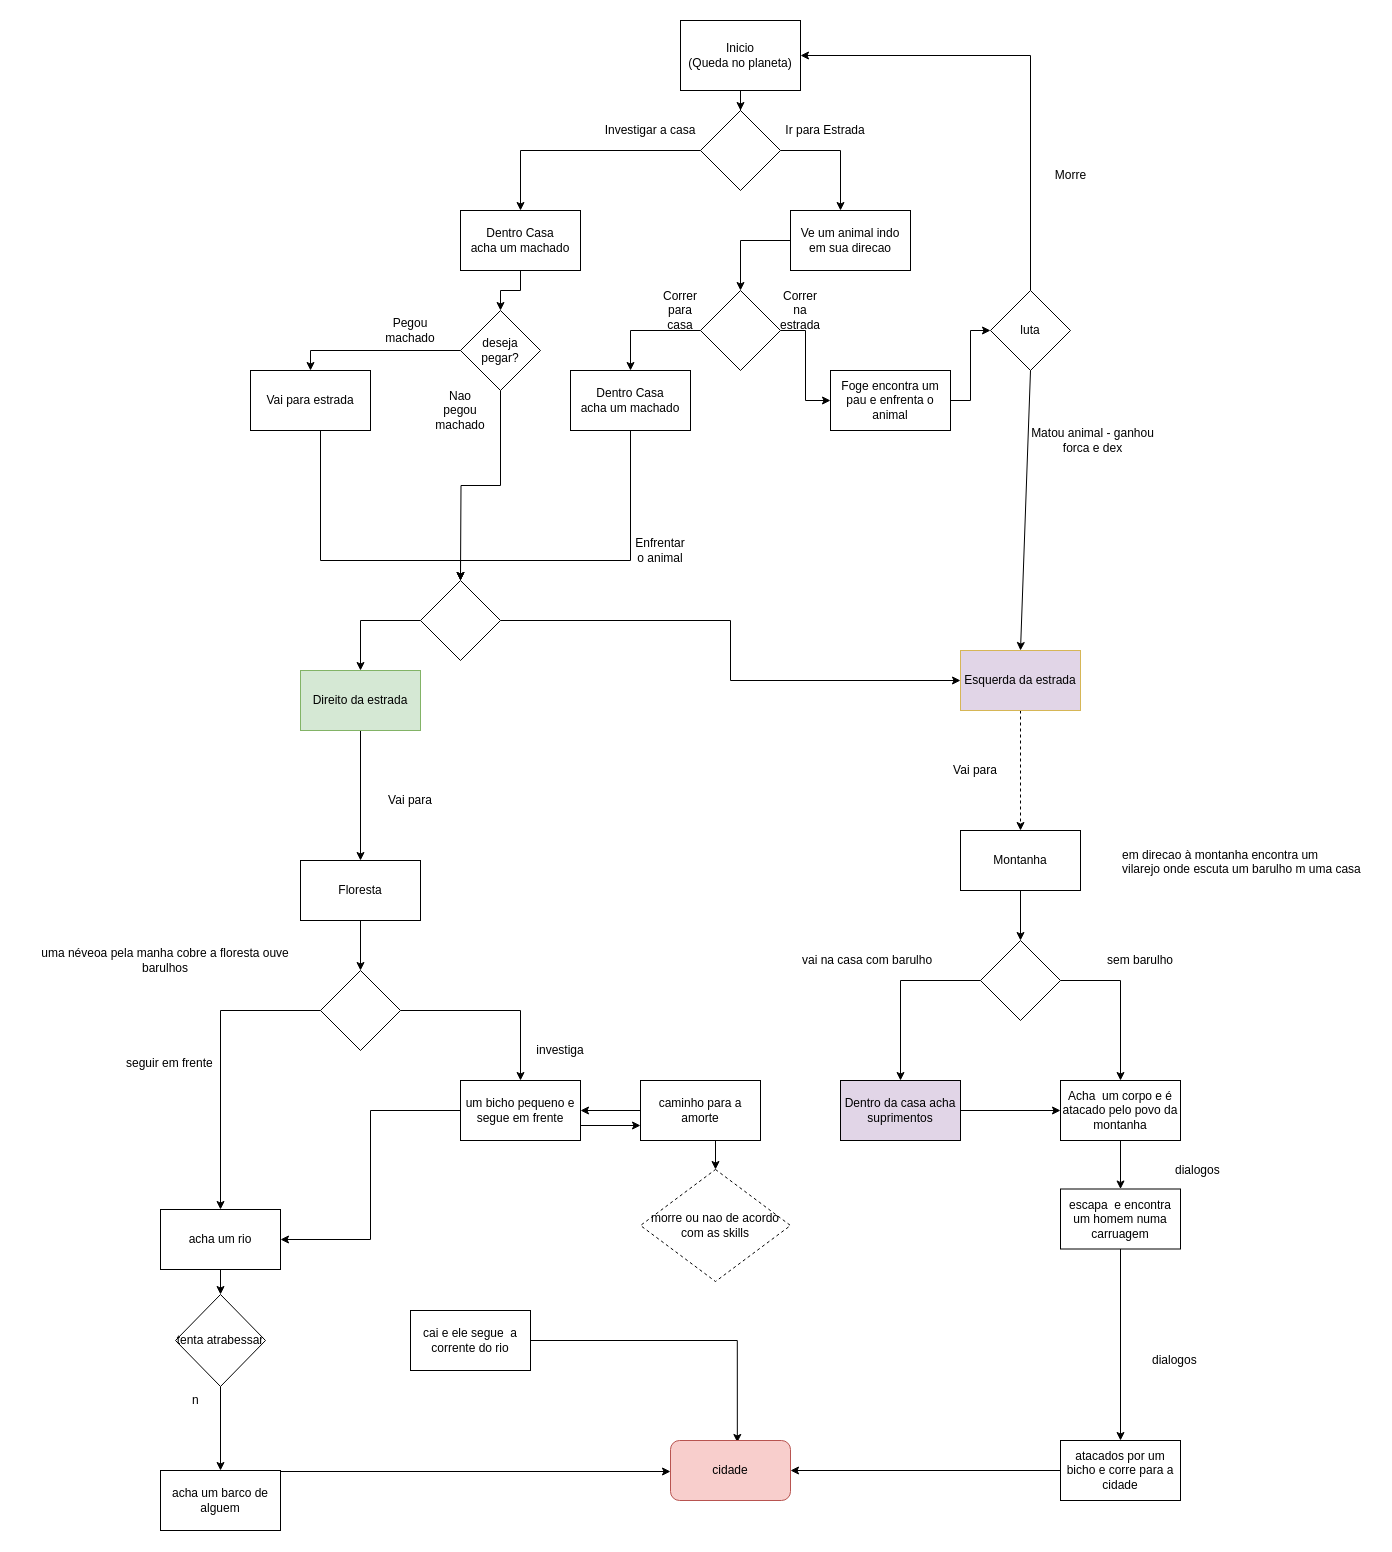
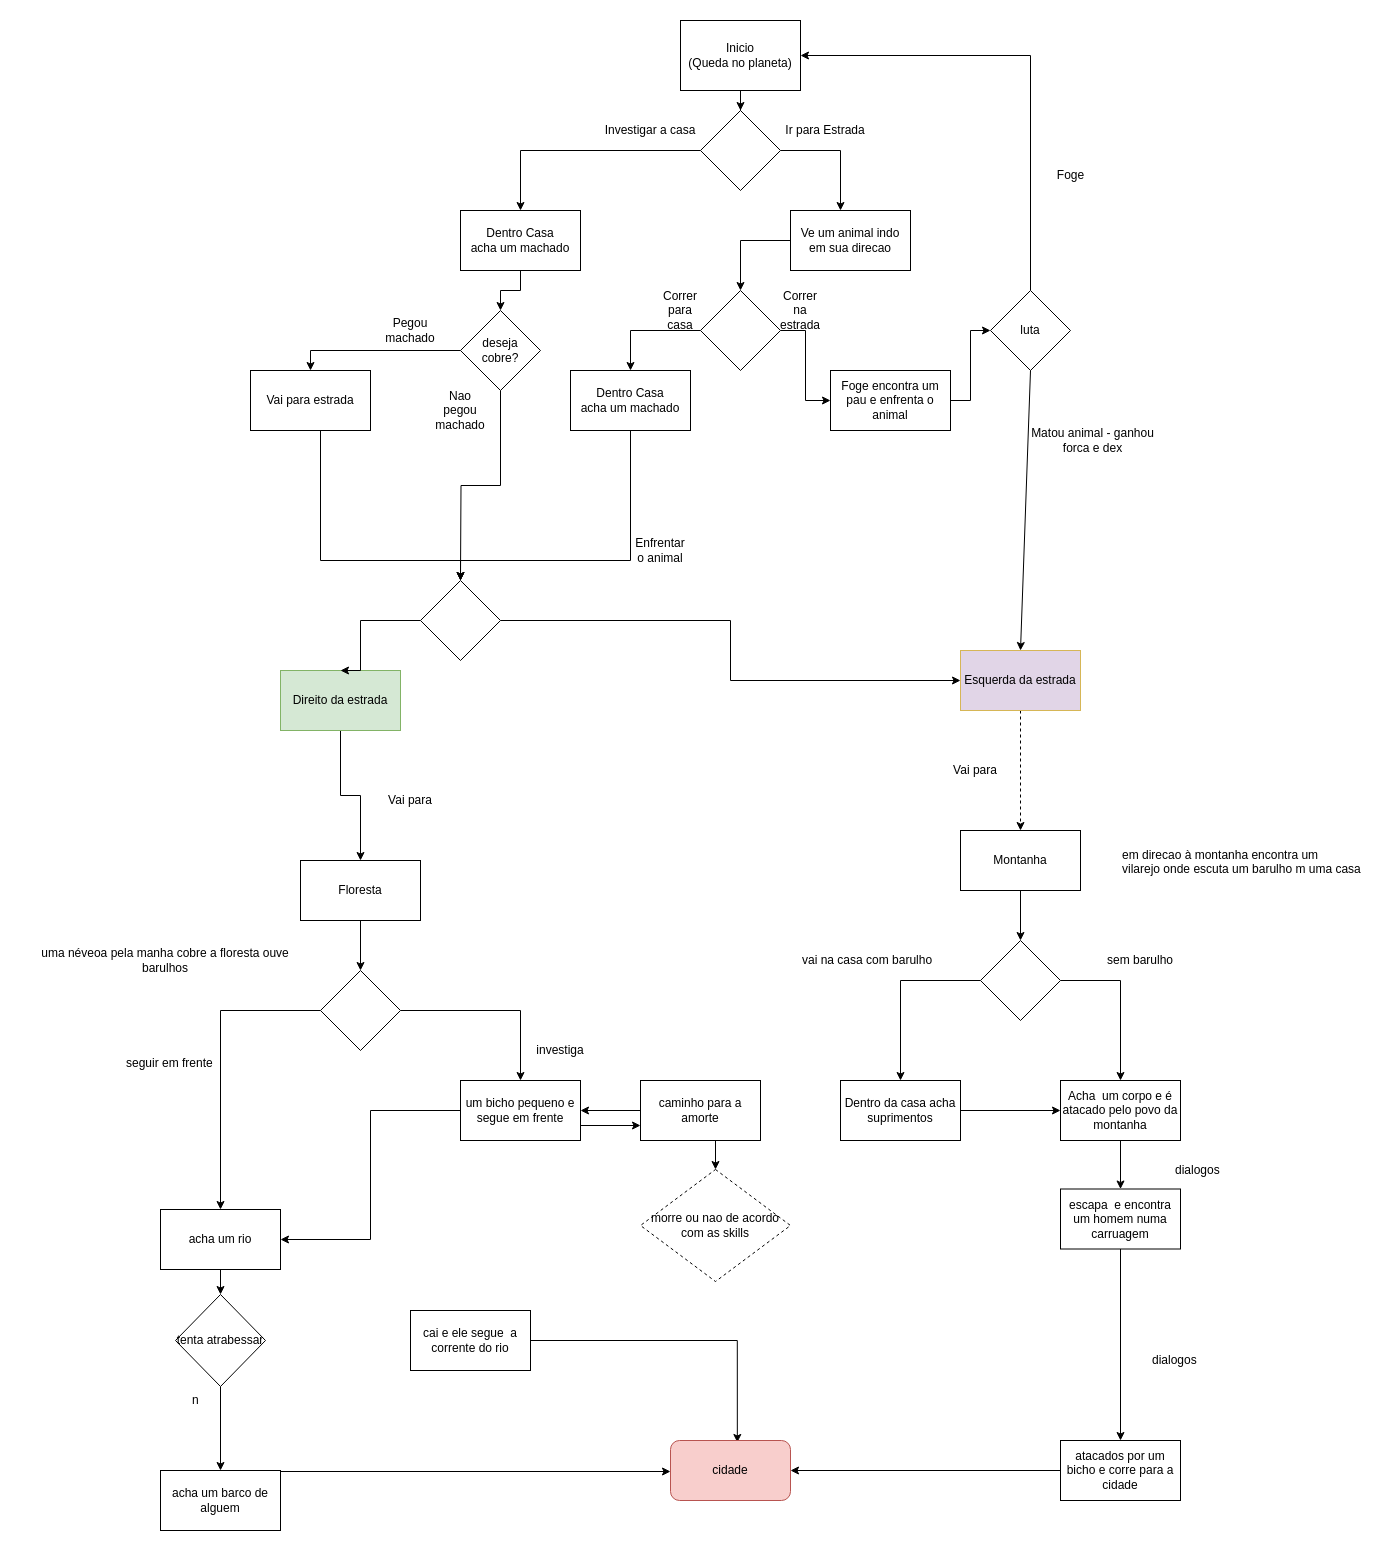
- <mxCell id="22" value="Morre" style="text;html=1;strokeColor=none;fillColor=none;align=center;verticalAlign=middle;whiteSpace=wrap;rounded=0;" parent="1" vertex="1"><mxGeometry x="1037.5" y="150" width="65" height="50" as="geometry" /></mxCell>
+ <mxCell id="22" value="Foge" style="text;html=1;strokeColor=none;fillColor=none;align=center;verticalAlign=middle;whiteSpace=wrap;rounded=0;" parent="1" vertex="1"><mxGeometry x="1037.5" y="150" width="65" height="50" as="geometry" /></mxCell>
- <mxCell id="30" value="deseja &lt;br&gt;pegar?" style="rhombus;whiteSpace=wrap;html=1;" parent="1" vertex="1"><mxGeometry x="460" y="310" width="80" height="80" as="geometry" /></mxCell>
+ <mxCell id="30" value="deseja &lt;br&gt;cobre?" style="rhombus;whiteSpace=wrap;html=1;" parent="1" vertex="1"><mxGeometry x="460" y="310" width="80" height="80" as="geometry" /></mxCell>
- <mxCell id="38" value="Direito da estrada" style="rounded=0;whiteSpace=wrap;html=1;fillColor=#d5e8d4;strokeColor=#82b366;" parent="1" vertex="1"><mxGeometry x="300" y="670" width="120" height="60" as="geometry" /></mxCell>
+ <mxCell id="38" value="Direito da estrada" style="rounded=0;whiteSpace=wrap;html=1;fillColor=#d5e8d4;strokeColor=#82b366;" parent="1" vertex="1"><mxGeometry x="280" y="670" width="120" height="60" as="geometry" /></mxCell>
- <mxCell id="63" value="Dentro da casa acha suprimentos" style="rounded=0;whiteSpace=wrap;html=1;fillColor=#e1d5e7;" parent="1" vertex="1"><mxGeometry x="840" y="1080" width="120" height="60" as="geometry" /></mxCell>
+ <mxCell id="63" value="Dentro da casa acha suprimentos" style="rounded=0;whiteSpace=wrap;html=1;" parent="1" vertex="1"><mxGeometry x="840" y="1080" width="120" height="60" as="geometry" /></mxCell>
